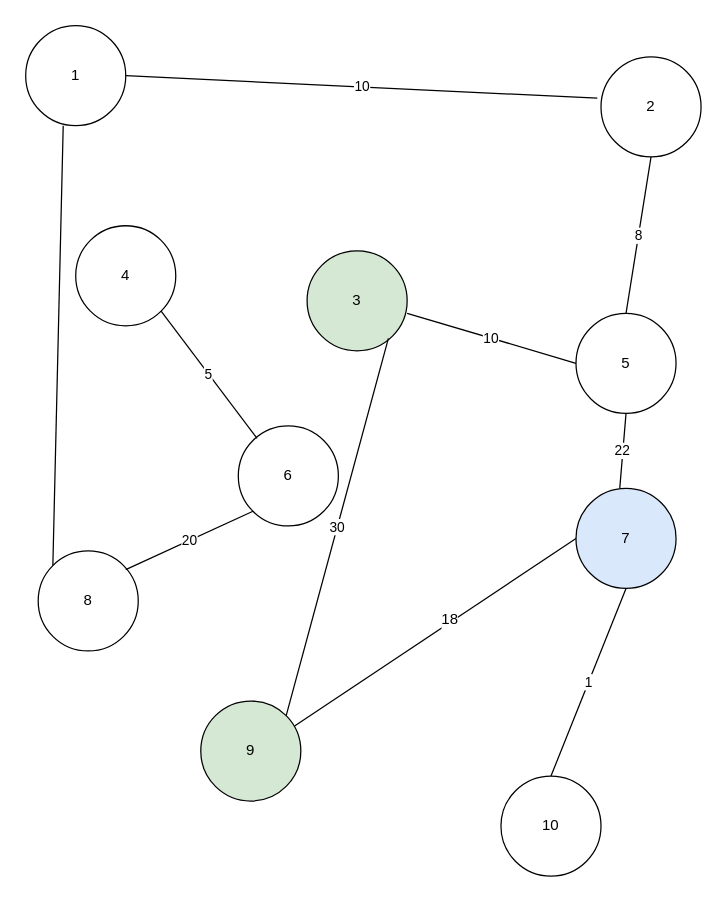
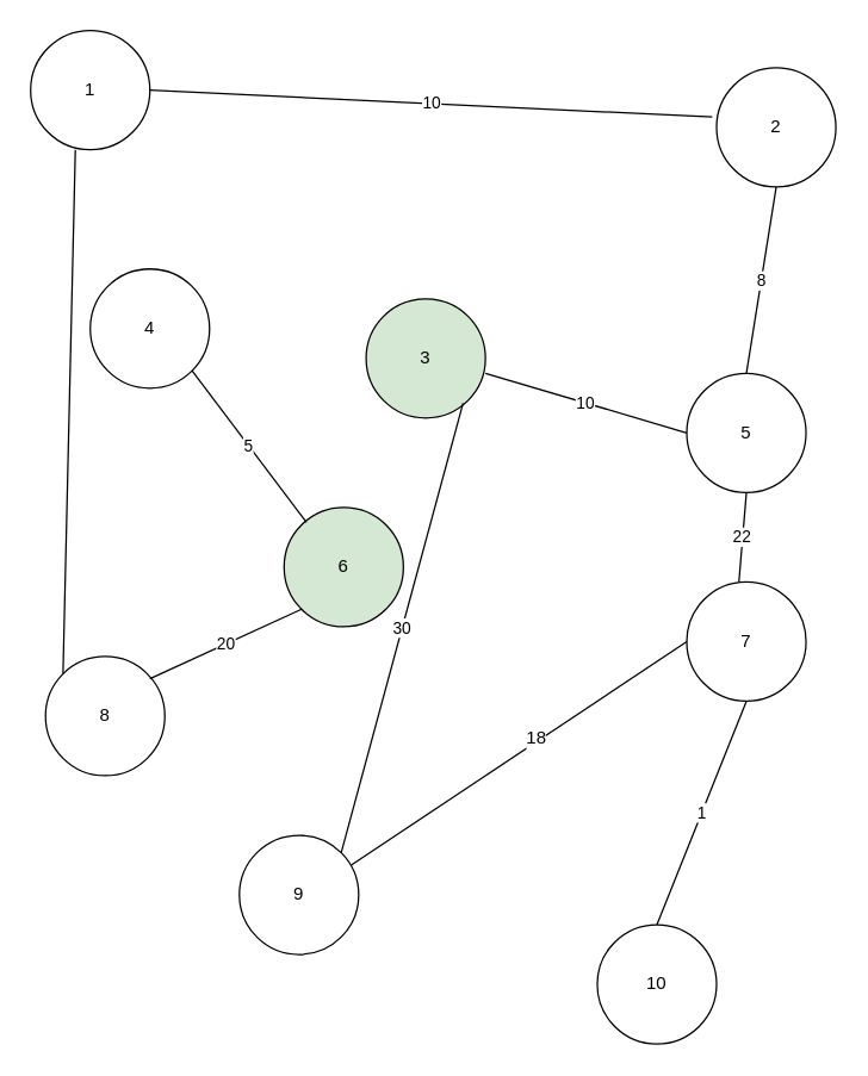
- <mxCell id="2" value="6" style="ellipse;whiteSpace=wrap;html=1;aspect=fixed;" vertex="1" parent="1"><mxGeometry x="190" y="340" width="80" height="80" as="geometry" /></mxCell>
+ <mxCell id="2" value="6" style="ellipse;whiteSpace=wrap;html=1;aspect=fixed;fillColor=#d5e8d4;" vertex="1" parent="1"><mxGeometry x="190" y="340" width="80" height="80" as="geometry" /></mxCell>
- <mxCell id="6" value="7" style="ellipse;whiteSpace=wrap;html=1;aspect=fixed;fillColor=#dae8fc;" vertex="1" parent="1"><mxGeometry x="460" y="390" width="80" height="80" as="geometry" /></mxCell>
+ <mxCell id="6" value="7" style="ellipse;whiteSpace=wrap;html=1;aspect=fixed;" vertex="1" parent="1"><mxGeometry x="460" y="390" width="80" height="80" as="geometry" /></mxCell>
- <mxCell id="4" value="9" style="ellipse;whiteSpace=wrap;html=1;aspect=fixed;fillColor=#d5e8d4;" vertex="1" parent="1"><mxGeometry x="160" y="560" width="80" height="80" as="geometry" /></mxCell>
+ <mxCell id="4" value="9" style="ellipse;whiteSpace=wrap;html=1;aspect=fixed;" vertex="1" parent="1"><mxGeometry x="160" y="560" width="80" height="80" as="geometry" /></mxCell>
